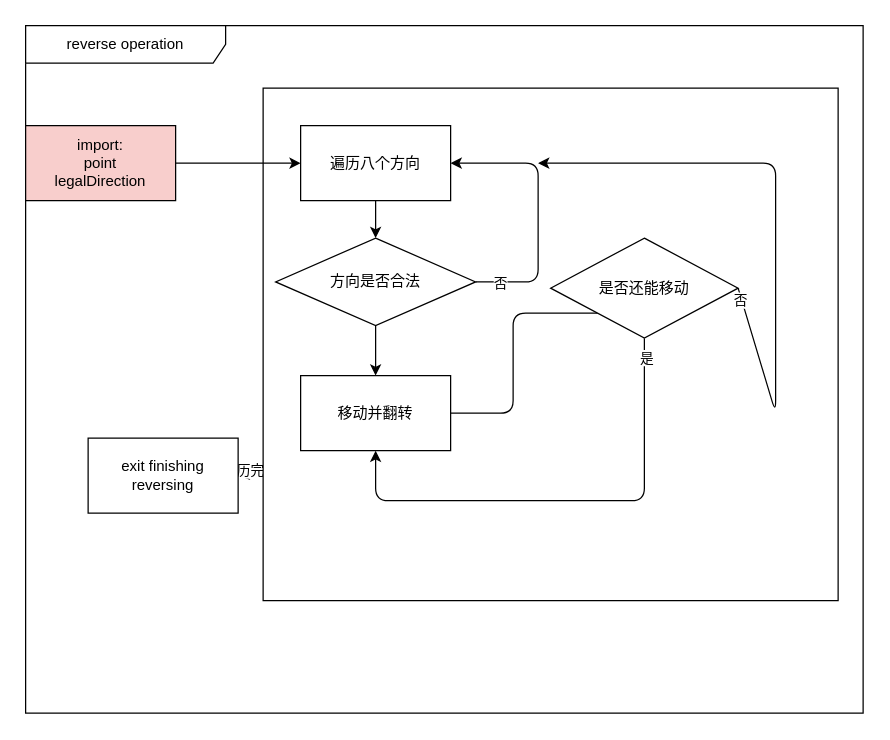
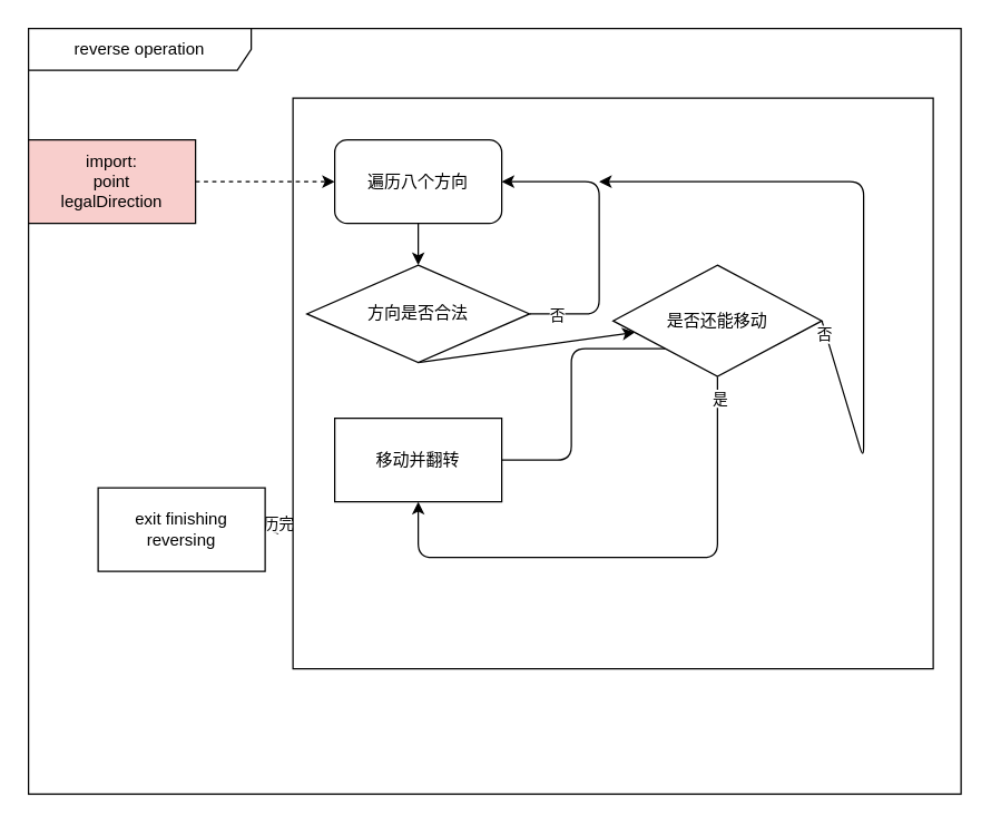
- <mxCell id="20" style="edgeStyle=none;html=1;exitX=1;exitY=0.5;exitDx=0;exitDy=0;entryX=0;entryY=0.5;entryDx=0;entryDy=0;" edge="1" parent="1" source="21" target="7"><mxGeometry relative="1" as="geometry" /></mxCell>
+ <mxCell id="20" style="edgeStyle=none;html=1;exitX=1;exitY=0.5;exitDx=0;exitDy=0;entryX=0;entryY=0.5;entryDx=0;entryDy=0;dashed=1;" edge="1" parent="1" source="21" target="7"><mxGeometry relative="1" as="geometry" /></mxCell>
- <mxCell id="7" value="遍历八个方向" style="rounded=0;whiteSpace=wrap;html=1;" vertex="1" parent="2"><mxGeometry x="220" y="80" width="120" height="60" as="geometry" /></mxCell>
+ <mxCell id="7" value="遍历八个方向" style="whiteSpace=wrap;html=1;rounded=1;" vertex="1" parent="2"><mxGeometry x="220" y="80" width="120" height="60" as="geometry" /></mxCell>
- <mxCell id="10" style="edgeStyle=none;html=1;exitX=0.5;exitY=1;exitDx=0;exitDy=0;" edge="1" parent="2" source="11" target="13"><mxGeometry relative="1" as="geometry" /></mxCell>
+ <mxCell id="10" style="edgeStyle=none;html=1;exitX=0.5;exitY=1;exitDx=0;exitDy=0;" edge="1" parent="2" source="11" target="18"><mxGeometry relative="1" as="geometry" /></mxCell>
